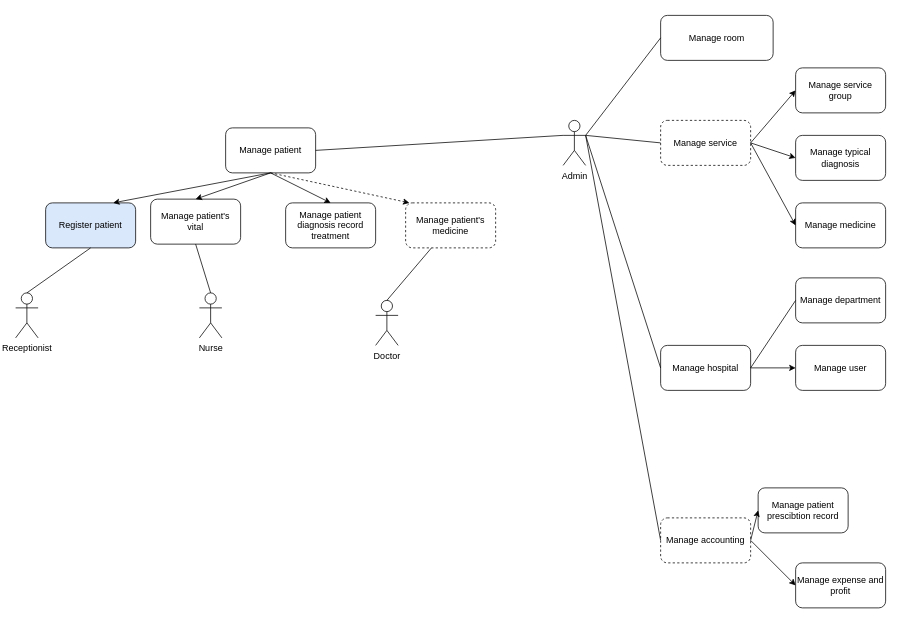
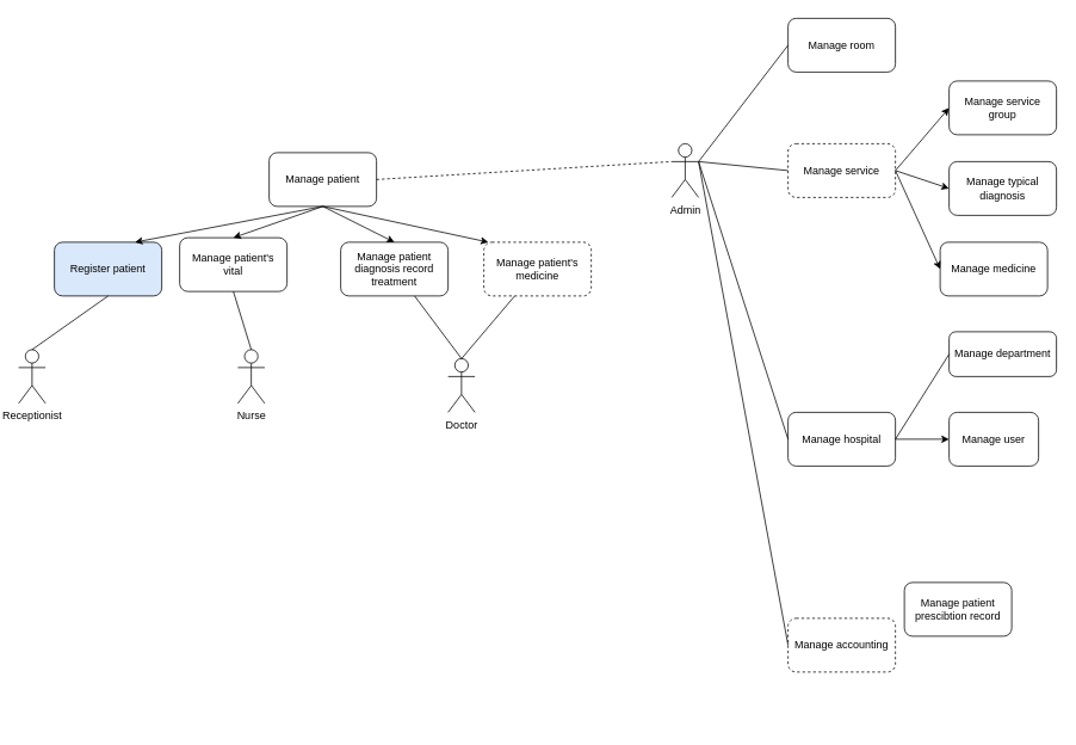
- <mxCell id="4" value="Manage room" style="rounded=1;whiteSpace=wrap;html=1;" parent="1" vertex="1"><mxGeometry x="880" y="20" width="150" height="60" as="geometry" /></mxCell>
+ <mxCell id="4" value="Manage room" style="rounded=1;whiteSpace=wrap;html=1;" parent="1" vertex="1"><mxGeometry x="880" y="20" width="120" height="60" as="geometry" /></mxCell>
- <mxCell id="22" value="" style="endArrow=none;html=1;exitX=1;exitY=0.5;exitDx=0;exitDy=0;entryX=0;entryY=0.333;entryDx=0;entryDy=0;entryPerimeter=0;" parent="1" source="3" target="2" edge="1"><mxGeometry width="50" height="50" relative="1" as="geometry"><mxPoint x="770" y="480" as="sourcePoint" /><mxPoint x="820" y="430" as="targetPoint" /></mxGeometry></mxCell>
+ <mxCell id="22" value="" style="endArrow=none;html=1;exitX=1;exitY=0.5;exitDx=0;exitDy=0;entryX=0;entryY=0.333;entryDx=0;entryDy=0;entryPerimeter=0;dashed=1;" parent="1" source="3" target="2" edge="1"><mxGeometry width="50" height="50" relative="1" as="geometry"><mxPoint x="770" y="480" as="sourcePoint" /><mxPoint x="820" y="430" as="targetPoint" /></mxGeometry></mxCell>
- <mxCell id="34" value="" style="endArrow=classic;html=1;entryX=0.042;entryY=0;entryDx=0;entryDy=0;exitX=0.5;exitY=1;exitDx=0;exitDy=0;entryPerimeter=0;dashed=1;" parent="1" source="3" target="21" edge="1"><mxGeometry width="50" height="50" relative="1" as="geometry"><mxPoint x="370" y="240" as="sourcePoint" /><mxPoint x="450" y="280" as="targetPoint" /></mxGeometry></mxCell>
+ <mxCell id="34" value="" style="endArrow=classic;html=1;entryX=0.042;entryY=0;entryDx=0;entryDy=0;exitX=0.5;exitY=1;exitDx=0;exitDy=0;entryPerimeter=0;" parent="1" source="3" target="21" edge="1"><mxGeometry width="50" height="50" relative="1" as="geometry"><mxPoint x="370" y="240" as="sourcePoint" /><mxPoint x="450" y="280" as="targetPoint" /></mxGeometry></mxCell>
- <mxCell id="8" value="Manage medicine" style="rounded=1;whiteSpace=wrap;html=1;" parent="1" vertex="1"><mxGeometry x="1060" y="270" width="120" height="60" as="geometry" /></mxCell>
+ <mxCell id="8" value="Manage medicine" style="rounded=1;whiteSpace=wrap;html=1;" parent="1" vertex="1"><mxGeometry x="1050" y="270" width="120" height="60" as="geometry" /></mxCell>
+ <mxCell id="27" value="" style="endArrow=none;html=1;exitX=0.5;exitY=0;exitDx=0;exitDy=0;exitPerimeter=0;" parent="1" source="18" target="20" edge="1"><mxGeometry width="50" height="50" relative="1" as="geometry"><mxPoint x="380" y="450" as="sourcePoint" /><mxPoint x="430" y="400" as="targetPoint" /></mxGeometry></mxCell>
- <mxCell id="10" value="Manage department" style="rounded=1;whiteSpace=wrap;html=1;" parent="1" vertex="1"><mxGeometry x="1060" y="370" width="120" height="60" as="geometry" /></mxCell>
+ <mxCell id="10" value="Manage department" style="rounded=1;whiteSpace=wrap;html=1;" parent="1" vertex="1"><mxGeometry x="1060" y="370" width="120" height="50" as="geometry" /></mxCell>
- <mxCell id="11" value="Manage user" style="rounded=1;whiteSpace=wrap;html=1;" parent="1" vertex="1"><mxGeometry x="1060" y="460" width="120" height="60" as="geometry" /></mxCell>
+ <mxCell id="11" value="Manage user" style="rounded=1;whiteSpace=wrap;html=1;" parent="1" vertex="1"><mxGeometry x="1060" y="460" width="100" height="60" as="geometry" /></mxCell>
- <mxCell id="40" value="" style="endArrow=classic;html=1;entryX=0;entryY=0.5;entryDx=0;entryDy=0;exitX=1;exitY=0.5;exitDx=0;exitDy=0;" parent="1" source="12" target="13" edge="1"><mxGeometry width="50" height="50" relative="1" as="geometry"><mxPoint x="1010" y="500" as="sourcePoint" /><mxPoint x="1070" y="590" as="targetPoint" /></mxGeometry></mxCell>
- <mxCell id="41" value="" style="endArrow=classic;html=1;entryX=0;entryY=0.5;entryDx=0;entryDy=0;exitX=1;exitY=0.5;exitDx=0;exitDy=0;" parent="1" source="12" target="14" edge="1"><mxGeometry width="50" height="50" relative="1" as="geometry"><mxPoint x="1010" y="730" as="sourcePoint" /><mxPoint x="1070" y="690" as="targetPoint" /></mxGeometry></mxCell>
- <mxCell id="14" value="Manage expense and profit" style="rounded=1;whiteSpace=wrap;html=1;" parent="1" vertex="1"><mxGeometry x="1060" y="750" width="120" height="60" as="geometry" /></mxCell>
